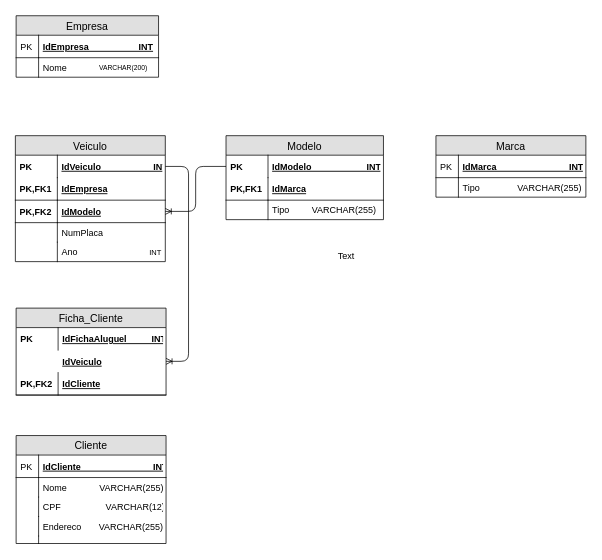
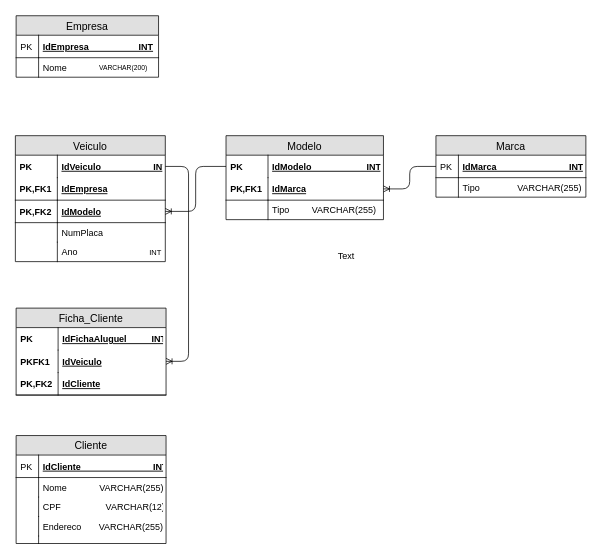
+ <mxCell id="32" value="" style="edgeStyle=orthogonalEdgeStyle;fontSize=12;html=1;endArrow=ERoneToMany;exitX=0;exitY=0.5;exitDx=0;exitDy=0;entryX=1;entryY=0.5;entryDx=0;entryDy=0;" parent="1" source="3" target="10" edge="1"><mxGeometry width="100" height="100" relative="1" as="geometry"><mxPoint x="590" y="221" as="sourcePoint" /><mxPoint x="461" y="251" as="targetPoint" /></mxGeometry></mxCell>
+ <mxCell id="29" value="PKFK1" style="shape=partialRectangle;fontStyle=1;top=0;left=0;bottom=0;fillColor=none;align=left;verticalAlign=middle;spacingLeft=4;spacingRight=4;overflow=hidden;rotatable=0;points=[];portConstraint=eastwest;part=1;fontSize=12;" parent="28" vertex="1" connectable="0"><mxGeometry width="56" height="30" as="geometry" /></mxCell>
